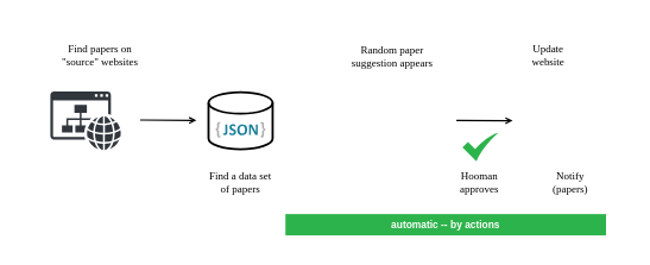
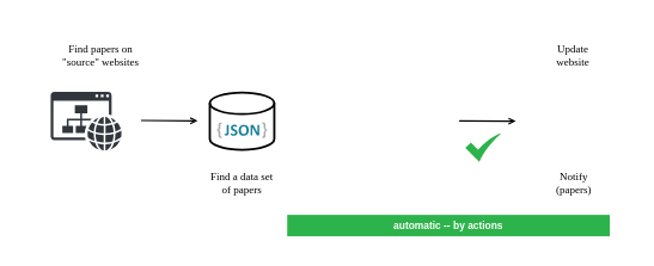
- <mxCell id="14" value="Update&lt;br&gt;website" style="text;html=1;strokeColor=none;fillColor=none;align=center;verticalAlign=middle;whiteSpace=wrap;rounded=0;fontFamily=Tahoma;fontSize=15;" parent="1" vertex="1"><mxGeometry x="739" y="61" width="60" height="30" as="geometry" /></mxCell>
+ <mxCell id="14" value="Update&lt;br&gt;website" style="text;html=1;strokeColor=none;fillColor=none;align=center;verticalAlign=middle;whiteSpace=wrap;rounded=0;fontFamily=Tahoma;fontSize=15;" parent="1" vertex="1"><mxGeometry x="769" y="61" width="60" height="30" as="geometry" /></mxCell>
- <mxCell id="9" value="Random paper &lt;br&gt;suggestion appears" style="text;html=1;strokeColor=none;fillColor=none;align=center;verticalAlign=middle;whiteSpace=wrap;rounded=0;fontFamily=Tahoma;fontSize=15;" parent="1" vertex="1"><mxGeometry x="480" y="61" width="140" height="33" as="geometry" /></mxCell>
- <mxCell id="12" value="Hooman approves" style="text;html=1;strokeColor=none;fillColor=none;align=center;verticalAlign=middle;whiteSpace=wrap;rounded=0;fontFamily=Tahoma;fontSize=15;" parent="1" vertex="1"><mxGeometry x="620" y="240" width="105" height="30" as="geometry" /></mxCell>
